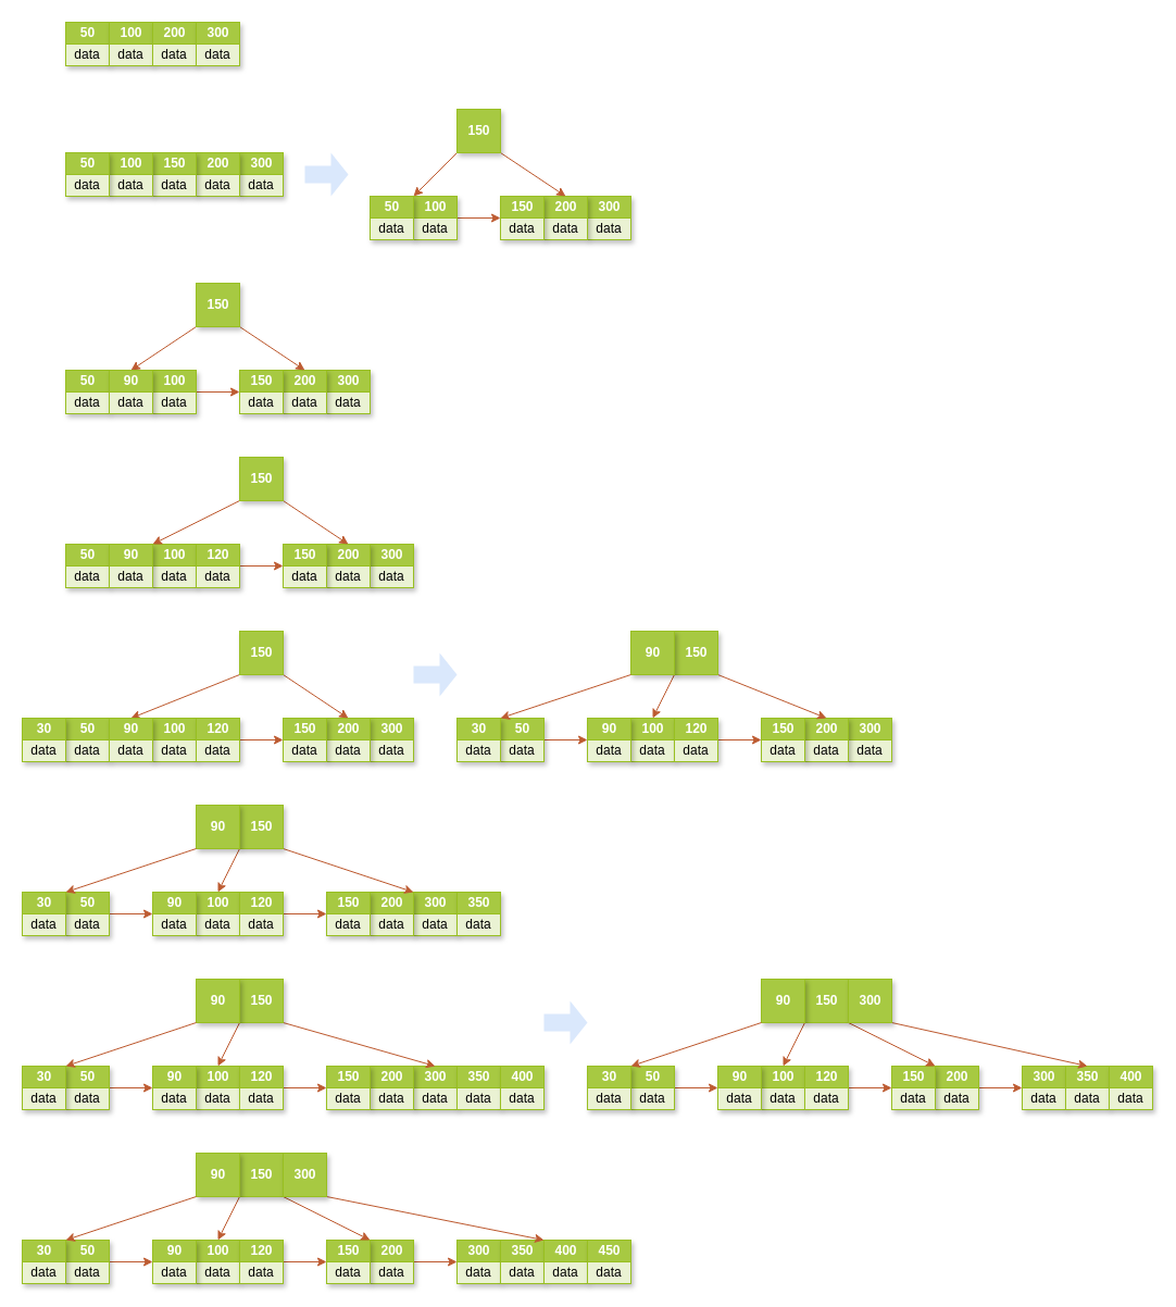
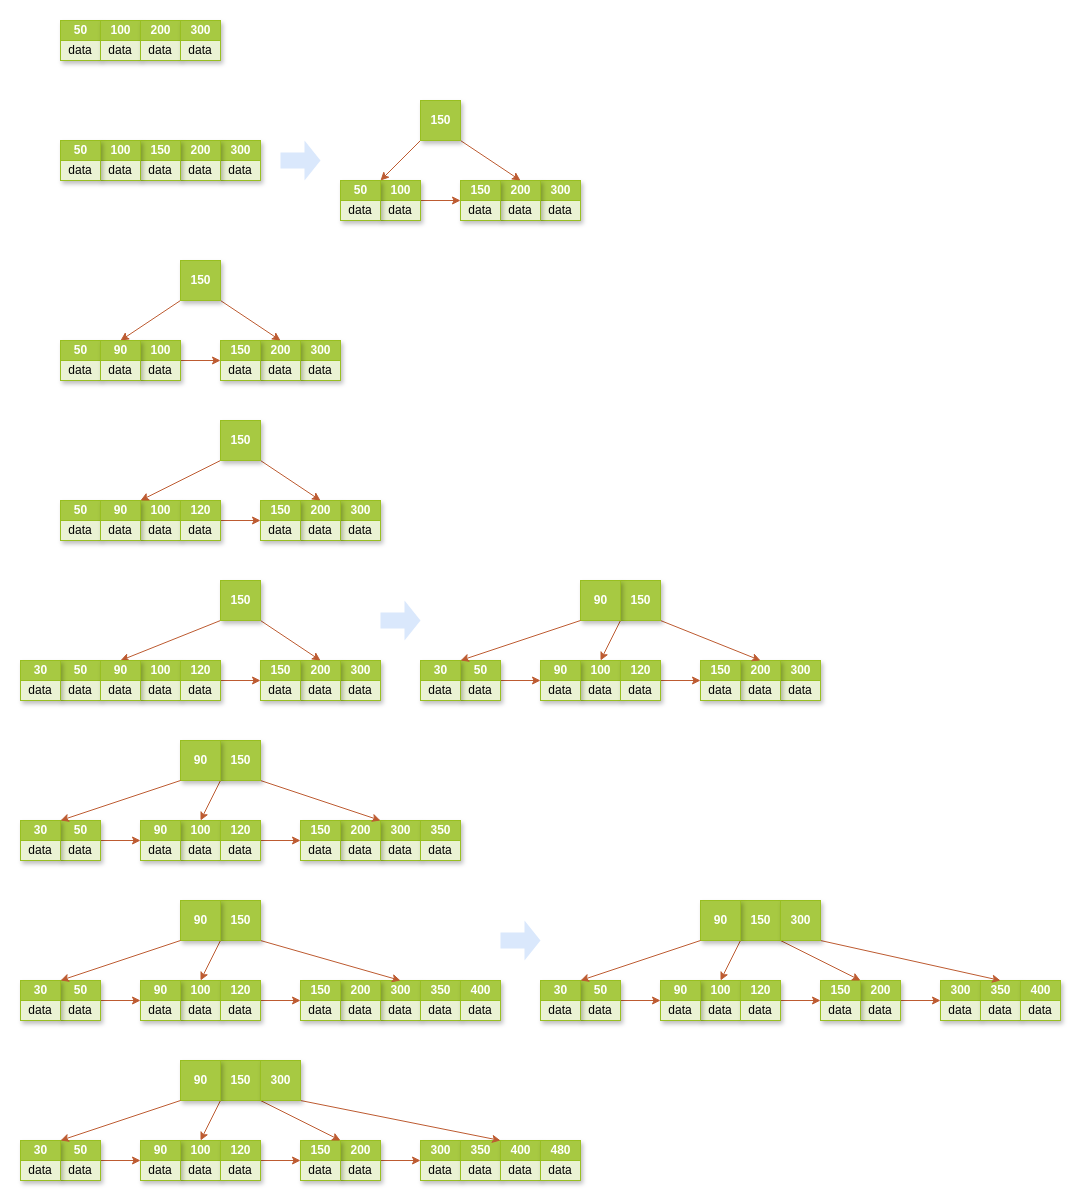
- <mxCell id="506" value="450" style="connectable=0;recursiveResize=0;strokeColor=inherit;fillColor=#A7C942;align=center;fontStyle=1;fontColor=#FFFFFF;html=1;" vertex="1" parent="505"><mxGeometry width="40" height="20" as="geometry"><mxRectangle width="40" height="20" as="alternateBounds" /></mxGeometry></mxCell>
+ <mxCell id="506" value="480" style="connectable=0;recursiveResize=0;strokeColor=inherit;fillColor=#A7C942;align=center;fontStyle=1;fontColor=#FFFFFF;html=1;" vertex="1" parent="505"><mxGeometry width="40" height="20" as="geometry"><mxRectangle width="40" height="20" as="alternateBounds" /></mxGeometry></mxCell>
